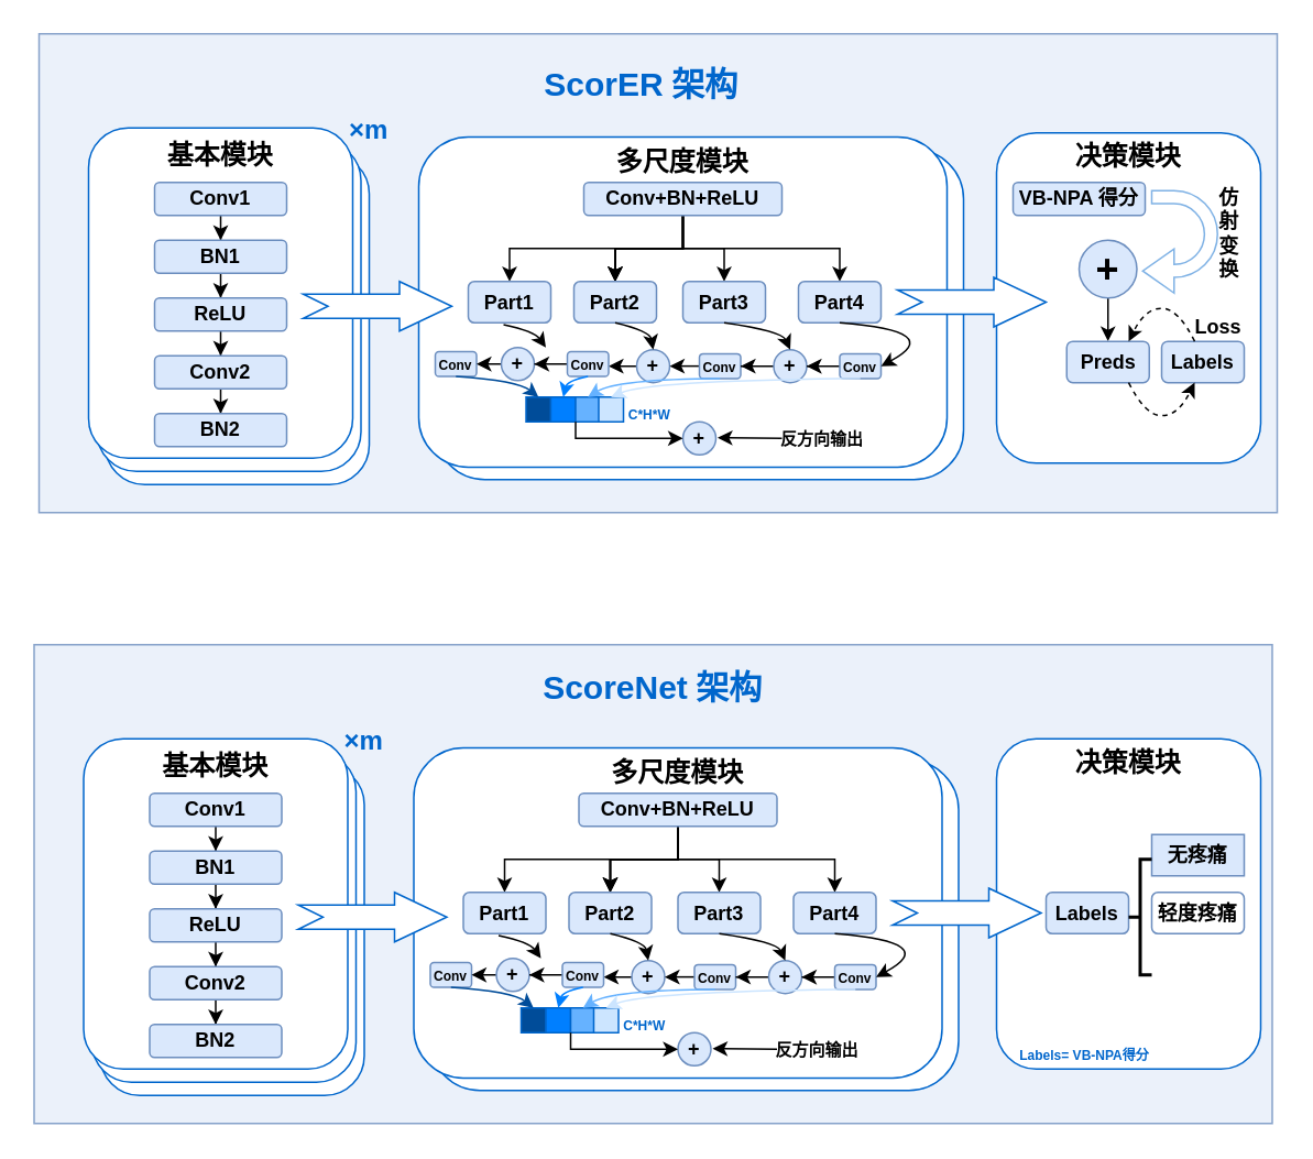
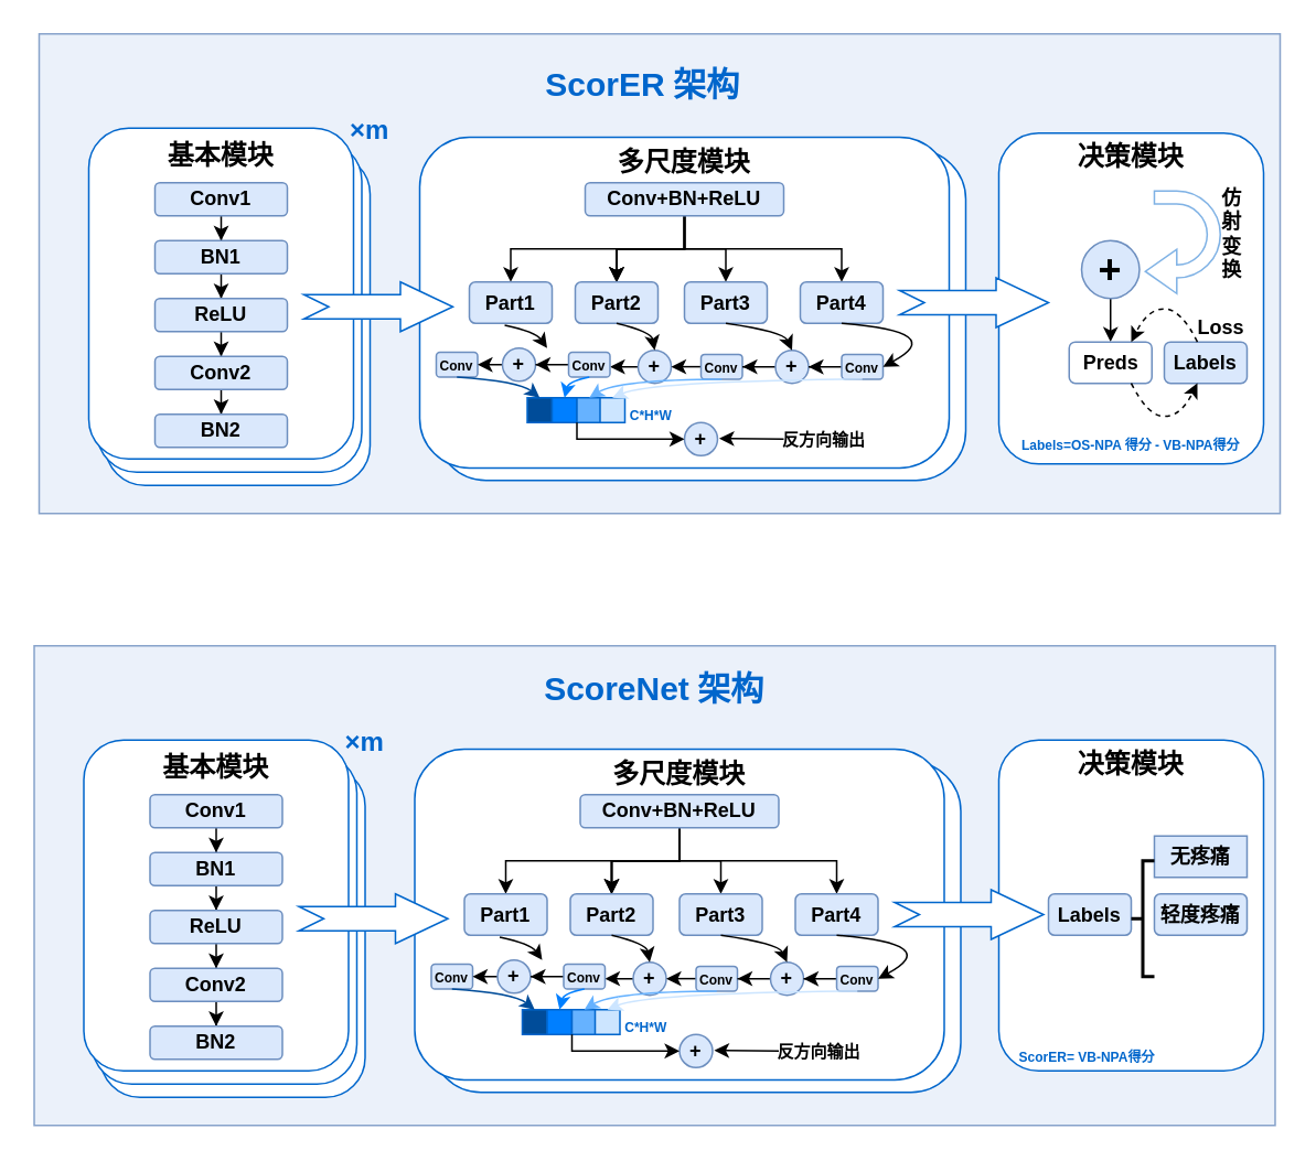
- <mxCell id="64" value="&lt;b&gt;VB-NPA 得分&lt;/b&gt;" style="rounded=1;whiteSpace=wrap;html=1;fillColor=#dae8fc;strokeColor=#6c8ebf;" parent="1" vertex="1"><mxGeometry x="613" y="110" width="80" height="20" as="geometry" /></mxCell>
- <mxCell id="69" value="&lt;b&gt;Preds&lt;/b&gt;" style="rounded=1;whiteSpace=wrap;html=1;fillColor=#dae8fc;strokeColor=#6c8ebf;" parent="1" vertex="1"><mxGeometry x="645.5" y="206.25" width="50" height="25" as="geometry" /></mxCell>
+ <mxCell id="69" value="&lt;b&gt;Preds&lt;/b&gt;" style="rounded=1;whiteSpace=wrap;html=1;fillColor=#ffffff;strokeColor=#6c8ebf;" parent="1" vertex="1"><mxGeometry x="645.5" y="206.25" width="50" height="25" as="geometry" /></mxCell>
+ <mxCell id="74" value="&lt;b&gt;&lt;font style=&quot;font-size: 8px; color: rgb(0, 102, 204);&quot;&gt;Labels=OS-NPA 得分 - VB-NPA得分&lt;/font&gt;&lt;/b&gt;" style="rounded=1;whiteSpace=wrap;html=1;opacity=0;strokeColor=#0066CC;" parent="1" vertex="1"><mxGeometry x="613" y="255" width="140" height="25" as="geometry" /></mxCell>
- <mxCell id="139" value="&lt;b&gt;轻度疼痛&lt;/b&gt;" style="rounded=1;whiteSpace=wrap;html=1;fillColor=#ffffff;strokeColor=#6c8ebf;" parent="1" vertex="1"><mxGeometry x="697" y="540" width="56" height="25" as="geometry" /></mxCell>
+ <mxCell id="139" value="&lt;b&gt;轻度疼痛&lt;/b&gt;" style="rounded=1;whiteSpace=wrap;html=1;fillColor=#dae8fc;strokeColor=#6c8ebf;" parent="1" vertex="1"><mxGeometry x="697" y="540" width="56" height="25" as="geometry" /></mxCell>
- <mxCell id="138" value="&lt;b&gt;&lt;font style=&quot;font-size: 8px; color: rgb(0, 102, 204);&quot;&gt;Labels= VB-NPA得分&lt;/font&gt;&lt;/b&gt;" style="rounded=1;whiteSpace=wrap;html=1;opacity=0;strokeColor=#0066CC;" parent="1" vertex="1"><mxGeometry x="610" y="625" width="93" height="25" as="geometry" /></mxCell>
+ <mxCell id="138" value="&lt;b&gt;&lt;font style=&quot;font-size: 8px; color: rgb(0, 102, 204);&quot;&gt;ScorER= VB-NPA得分&lt;/font&gt;&lt;/b&gt;" style="rounded=1;whiteSpace=wrap;html=1;opacity=0;strokeColor=#0066CC;" parent="1" vertex="1"><mxGeometry x="610" y="625" width="93" height="25" as="geometry" /></mxCell>
